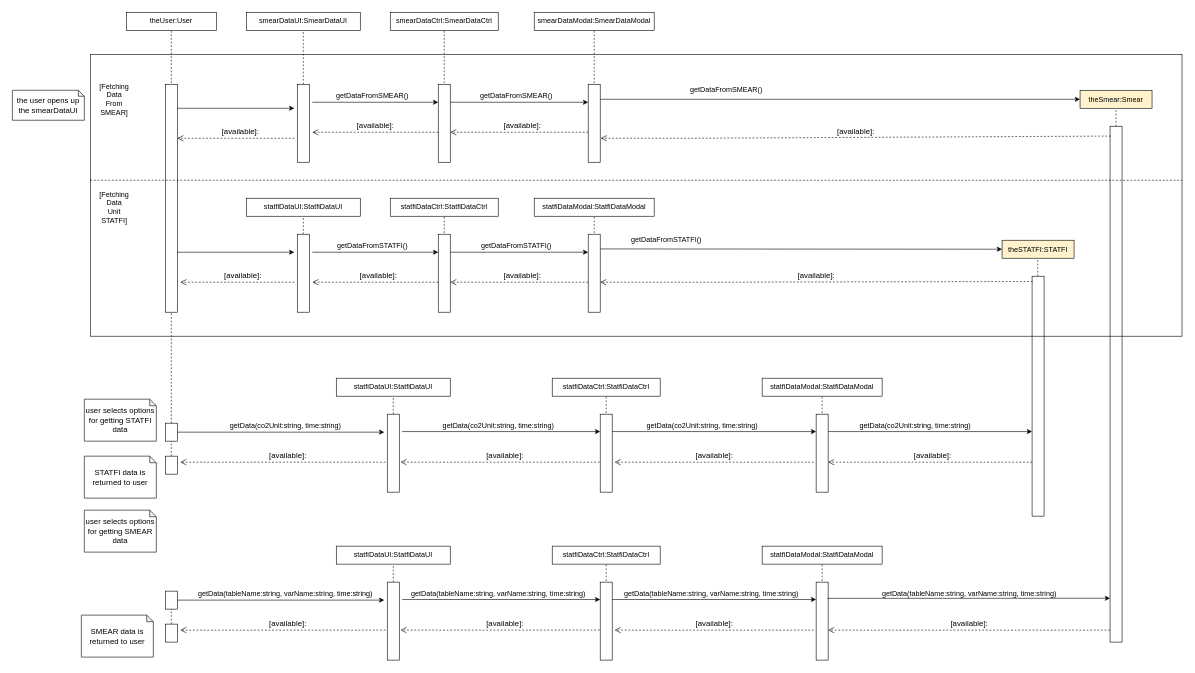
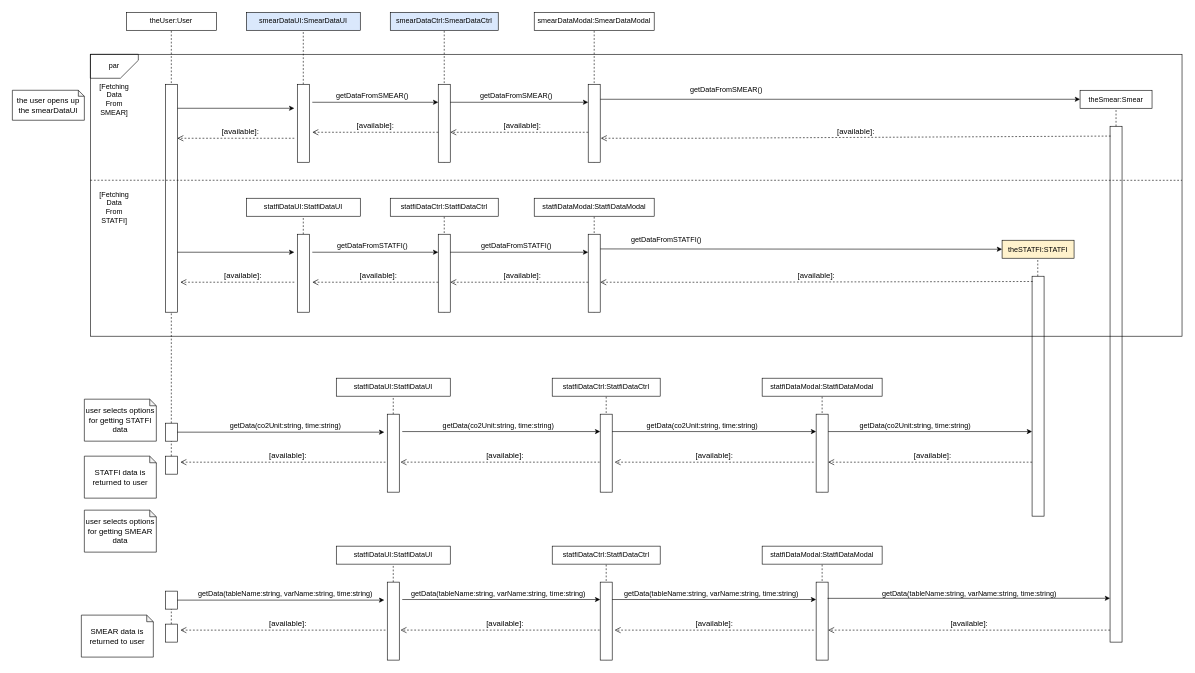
- <mxCell id="24" value="smearDataUI:SmearDataUI" style="rounded=0;whiteSpace=wrap;html=1;" vertex="1" parent="1"><mxGeometry x="410" y="20" width="190" height="30" as="geometry" /></mxCell>
+ <mxCell id="24" value="smearDataUI:SmearDataUI" style="rounded=0;whiteSpace=wrap;html=1;fillColor=#dae8fc;" vertex="1" parent="1"><mxGeometry x="410" y="20" width="190" height="30" as="geometry" /></mxCell>
- <mxCell id="25" value="smearDataCtrl:SmearDataCtrl" style="rounded=0;whiteSpace=wrap;html=1;" vertex="1" parent="1"><mxGeometry x="650" y="20" width="180" height="30" as="geometry" /></mxCell>
+ <mxCell id="25" value="smearDataCtrl:SmearDataCtrl" style="rounded=0;whiteSpace=wrap;html=1;fillColor=#dae8fc;" vertex="1" parent="1"><mxGeometry x="650" y="20" width="180" height="30" as="geometry" /></mxCell>
+ <mxCell id="39" value="par" style="shape=card;whiteSpace=wrap;html=1;fillColor=none;direction=west;" vertex="1" parent="1"><mxGeometry y="90" width="80" height="40" as="geometry" x="150" /></mxCell>
- <mxCell id="18" value="&lt;span style=&quot;font-size: 12px&quot;&gt;theSmear:Smear&lt;/span&gt;" style="rounded=0;whiteSpace=wrap;html=1;fontSize=13;fillColor=#fff2cc;" vertex="1" parent="17"><mxGeometry width="120" height="30" as="geometry" /></mxCell>
+ <mxCell id="18" value="&lt;span style=&quot;font-size: 12px&quot;&gt;theSmear:Smear&lt;/span&gt;" style="rounded=0;whiteSpace=wrap;html=1;fontSize=13;" vertex="1" parent="17"><mxGeometry width="120" height="30" as="geometry" /></mxCell>
- <mxCell id="41" value="[Fetching&lt;br&gt;Data&lt;br&gt;Unit&lt;br&gt;STATFI]" style="text;html=1;strokeColor=none;fillColor=none;align=center;verticalAlign=middle;whiteSpace=wrap;rounded=0;" vertex="1" parent="1"><mxGeometry x="160" y="330" width="60" height="30" as="geometry" /></mxCell>
+ <mxCell id="41" value="[Fetching&lt;br&gt;Data&lt;br&gt;From&lt;br&gt;STATFI]" style="text;html=1;strokeColor=none;fillColor=none;align=center;verticalAlign=middle;whiteSpace=wrap;rounded=0;" vertex="1" parent="1"><mxGeometry x="160" y="330" width="60" height="30" as="geometry" /></mxCell>
